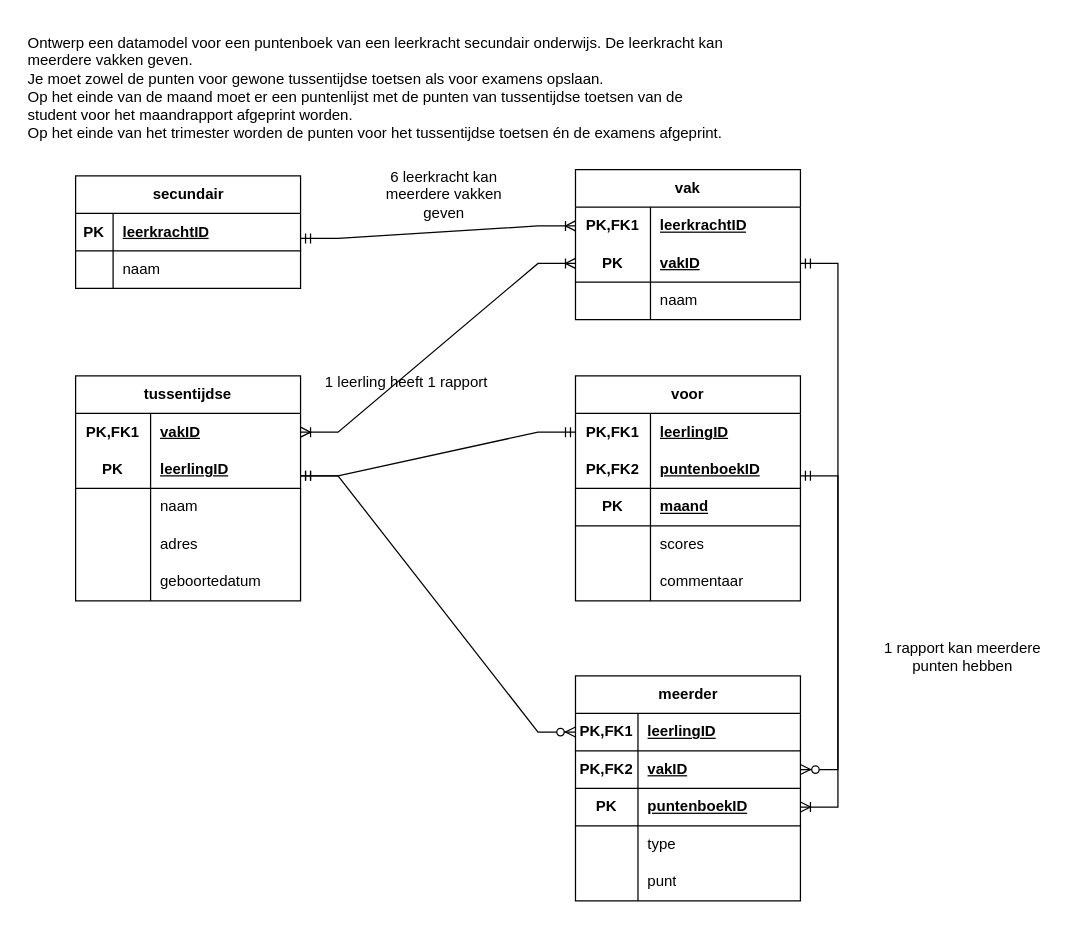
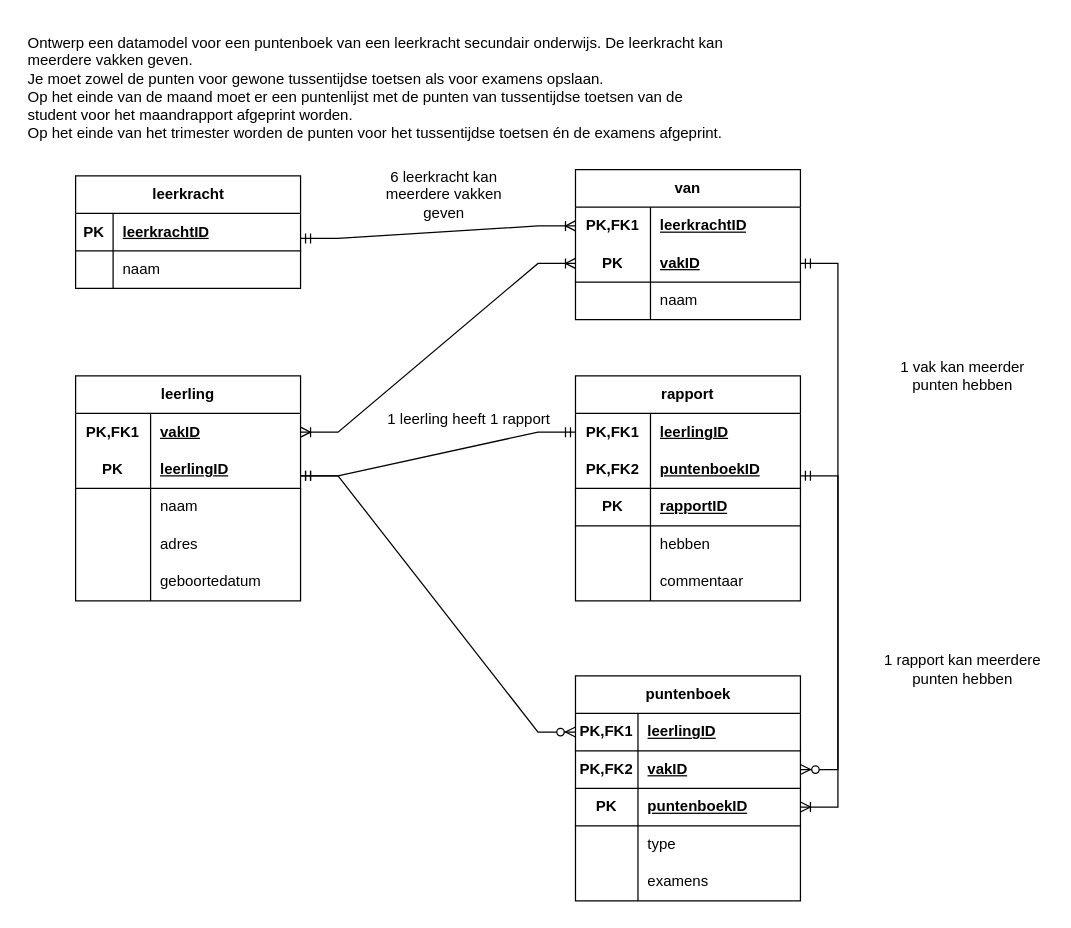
- <mxCell id="26" value="vak" style="shape=table;startSize=30;container=1;collapsible=1;childLayout=tableLayout;fixedRows=1;rowLines=0;fontStyle=1;align=center;resizeLast=1;html=1;whiteSpace=wrap;" parent="1" vertex="1"><mxGeometry x="460" y="135" width="180" height="120" as="geometry" /></mxCell>
+ <mxCell id="26" value="van" style="shape=table;startSize=30;container=1;collapsible=1;childLayout=tableLayout;fixedRows=1;rowLines=0;fontStyle=1;align=center;resizeLast=1;html=1;whiteSpace=wrap;" parent="1" vertex="1"><mxGeometry x="460" y="135" width="180" height="120" as="geometry" /></mxCell>
- <mxCell id="3" value="secundair" style="shape=table;startSize=30;container=1;collapsible=1;childLayout=tableLayout;fixedRows=1;rowLines=0;fontStyle=1;align=center;resizeLast=1;html=1;" parent="1" vertex="1"><mxGeometry x="60" y="140" width="180" height="90" as="geometry" /></mxCell>
+ <mxCell id="3" value="leerkracht" style="shape=table;startSize=30;container=1;collapsible=1;childLayout=tableLayout;fixedRows=1;rowLines=0;fontStyle=1;align=center;resizeLast=1;html=1;" parent="1" vertex="1"><mxGeometry x="60" y="140" width="180" height="90" as="geometry" /></mxCell>
+ <mxCell id="76" value="1 vak kan meerder punten hebben" style="text;html=1;strokeColor=none;fillColor=none;align=center;verticalAlign=middle;whiteSpace=wrap;rounded=0;" vertex="1" parent="1"><mxGeometry x="710" y="285" width="120" height="30" as="geometry" /></mxCell>
- <mxCell id="74" value="1 leerling heeft 1 rapport" style="text;html=1;strokeColor=none;fillColor=none;align=center;verticalAlign=middle;whiteSpace=wrap;rounded=0;" vertex="1" parent="1"><mxGeometry x="250" y="290" width="150" height="30" as="geometry" /></mxCell>
+ <mxCell id="74" value="1 leerling heeft 1 rapport" style="text;html=1;strokeColor=none;fillColor=none;align=center;verticalAlign=middle;whiteSpace=wrap;rounded=0;" vertex="1" parent="1"><mxGeometry x="300" y="320" width="150" height="30" as="geometry" /></mxCell>
- <mxCell id="37" value="tussentijdse" style="shape=table;startSize=30;container=1;collapsible=1;childLayout=tableLayout;fixedRows=1;rowLines=0;fontStyle=1;align=center;resizeLast=1;html=1;whiteSpace=wrap;" parent="1" vertex="1"><mxGeometry x="60" y="300" width="180" height="180" as="geometry" /></mxCell>
+ <mxCell id="37" value="leerling" style="shape=table;startSize=30;container=1;collapsible=1;childLayout=tableLayout;fixedRows=1;rowLines=0;fontStyle=1;align=center;resizeLast=1;html=1;whiteSpace=wrap;" parent="1" vertex="1"><mxGeometry x="60" y="300" width="180" height="180" as="geometry" /></mxCell>
- <mxCell id="53" value="voor" style="shape=table;startSize=30;container=1;collapsible=1;childLayout=tableLayout;fixedRows=1;rowLines=0;fontStyle=1;align=center;resizeLast=1;html=1;whiteSpace=wrap;" parent="1" vertex="1"><mxGeometry x="460" y="300" width="180" height="180" as="geometry" /></mxCell>
+ <mxCell id="53" value="rapport" style="shape=table;startSize=30;container=1;collapsible=1;childLayout=tableLayout;fixedRows=1;rowLines=0;fontStyle=1;align=center;resizeLast=1;html=1;whiteSpace=wrap;" parent="1" vertex="1"><mxGeometry x="460" y="300" width="180" height="180" as="geometry" /></mxCell>
- <mxCell id="62" value="maand" style="shape=partialRectangle;connectable=0;fillColor=none;top=0;left=0;bottom=0;right=0;align=left;spacingLeft=6;fontStyle=5;overflow=hidden;html=1;whiteSpace=wrap;" parent="60" vertex="1"><mxGeometry x="60" width="120" height="30" as="geometry"><mxRectangle width="120" height="30" as="alternateBounds" /></mxGeometry></mxCell>
+ <mxCell id="62" value="rapportID" style="shape=partialRectangle;connectable=0;fillColor=none;top=0;left=0;bottom=0;right=0;align=left;spacingLeft=6;fontStyle=5;overflow=hidden;html=1;whiteSpace=wrap;" parent="60" vertex="1"><mxGeometry x="60" width="120" height="30" as="geometry"><mxRectangle width="120" height="30" as="alternateBounds" /></mxGeometry></mxCell>
- <mxCell id="65" value="scores" style="shape=partialRectangle;connectable=0;fillColor=none;top=0;left=0;bottom=0;right=0;align=left;spacingLeft=6;overflow=hidden;html=1;whiteSpace=wrap;" parent="63" vertex="1"><mxGeometry x="60" width="120" height="30" as="geometry"><mxRectangle width="120" height="30" as="alternateBounds" /></mxGeometry></mxCell>
+ <mxCell id="65" value="hebben" style="shape=partialRectangle;connectable=0;fillColor=none;top=0;left=0;bottom=0;right=0;align=left;spacingLeft=6;overflow=hidden;html=1;whiteSpace=wrap;" parent="63" vertex="1"><mxGeometry x="60" width="120" height="30" as="geometry"><mxRectangle width="120" height="30" as="alternateBounds" /></mxGeometry></mxCell>
- <mxCell id="77" value="1 rapport kan meerdere punten hebben" style="text;html=1;strokeColor=none;fillColor=none;align=center;verticalAlign=middle;whiteSpace=wrap;rounded=0;" vertex="1" parent="1"><mxGeometry x="705" y="510" width="130" height="30" as="geometry" /></mxCell>
+ <mxCell id="77" value="1 rapport kan meerdere punten hebben" style="text;html=1;strokeColor=none;fillColor=none;align=center;verticalAlign=middle;whiteSpace=wrap;rounded=0;" vertex="1" parent="1"><mxGeometry x="705" y="520" width="130" height="30" as="geometry" /></mxCell>
- <mxCell id="10" value="meerder" style="shape=table;startSize=30;container=1;collapsible=1;childLayout=tableLayout;fixedRows=1;rowLines=0;fontStyle=1;align=center;resizeLast=1;html=1;" parent="1" vertex="1"><mxGeometry x="460" y="540" width="180" height="180" as="geometry" /></mxCell>
+ <mxCell id="10" value="puntenboek" style="shape=table;startSize=30;container=1;collapsible=1;childLayout=tableLayout;fixedRows=1;rowLines=0;fontStyle=1;align=center;resizeLast=1;html=1;" parent="1" vertex="1"><mxGeometry x="460" y="540" width="180" height="180" as="geometry" /></mxCell>
- <mxCell id="25" value="punt" style="shape=partialRectangle;connectable=0;fillColor=none;top=0;left=0;bottom=0;right=0;align=left;spacingLeft=6;overflow=hidden;whiteSpace=wrap;html=1;" parent="23" vertex="1"><mxGeometry x="50" width="130" height="30" as="geometry"><mxRectangle width="130" height="30" as="alternateBounds" /></mxGeometry></mxCell>
+ <mxCell id="25" value="examens" style="shape=partialRectangle;connectable=0;fillColor=none;top=0;left=0;bottom=0;right=0;align=left;spacingLeft=6;overflow=hidden;whiteSpace=wrap;html=1;" parent="23" vertex="1"><mxGeometry x="50" width="130" height="30" as="geometry"><mxRectangle width="130" height="30" as="alternateBounds" /></mxGeometry></mxCell>
